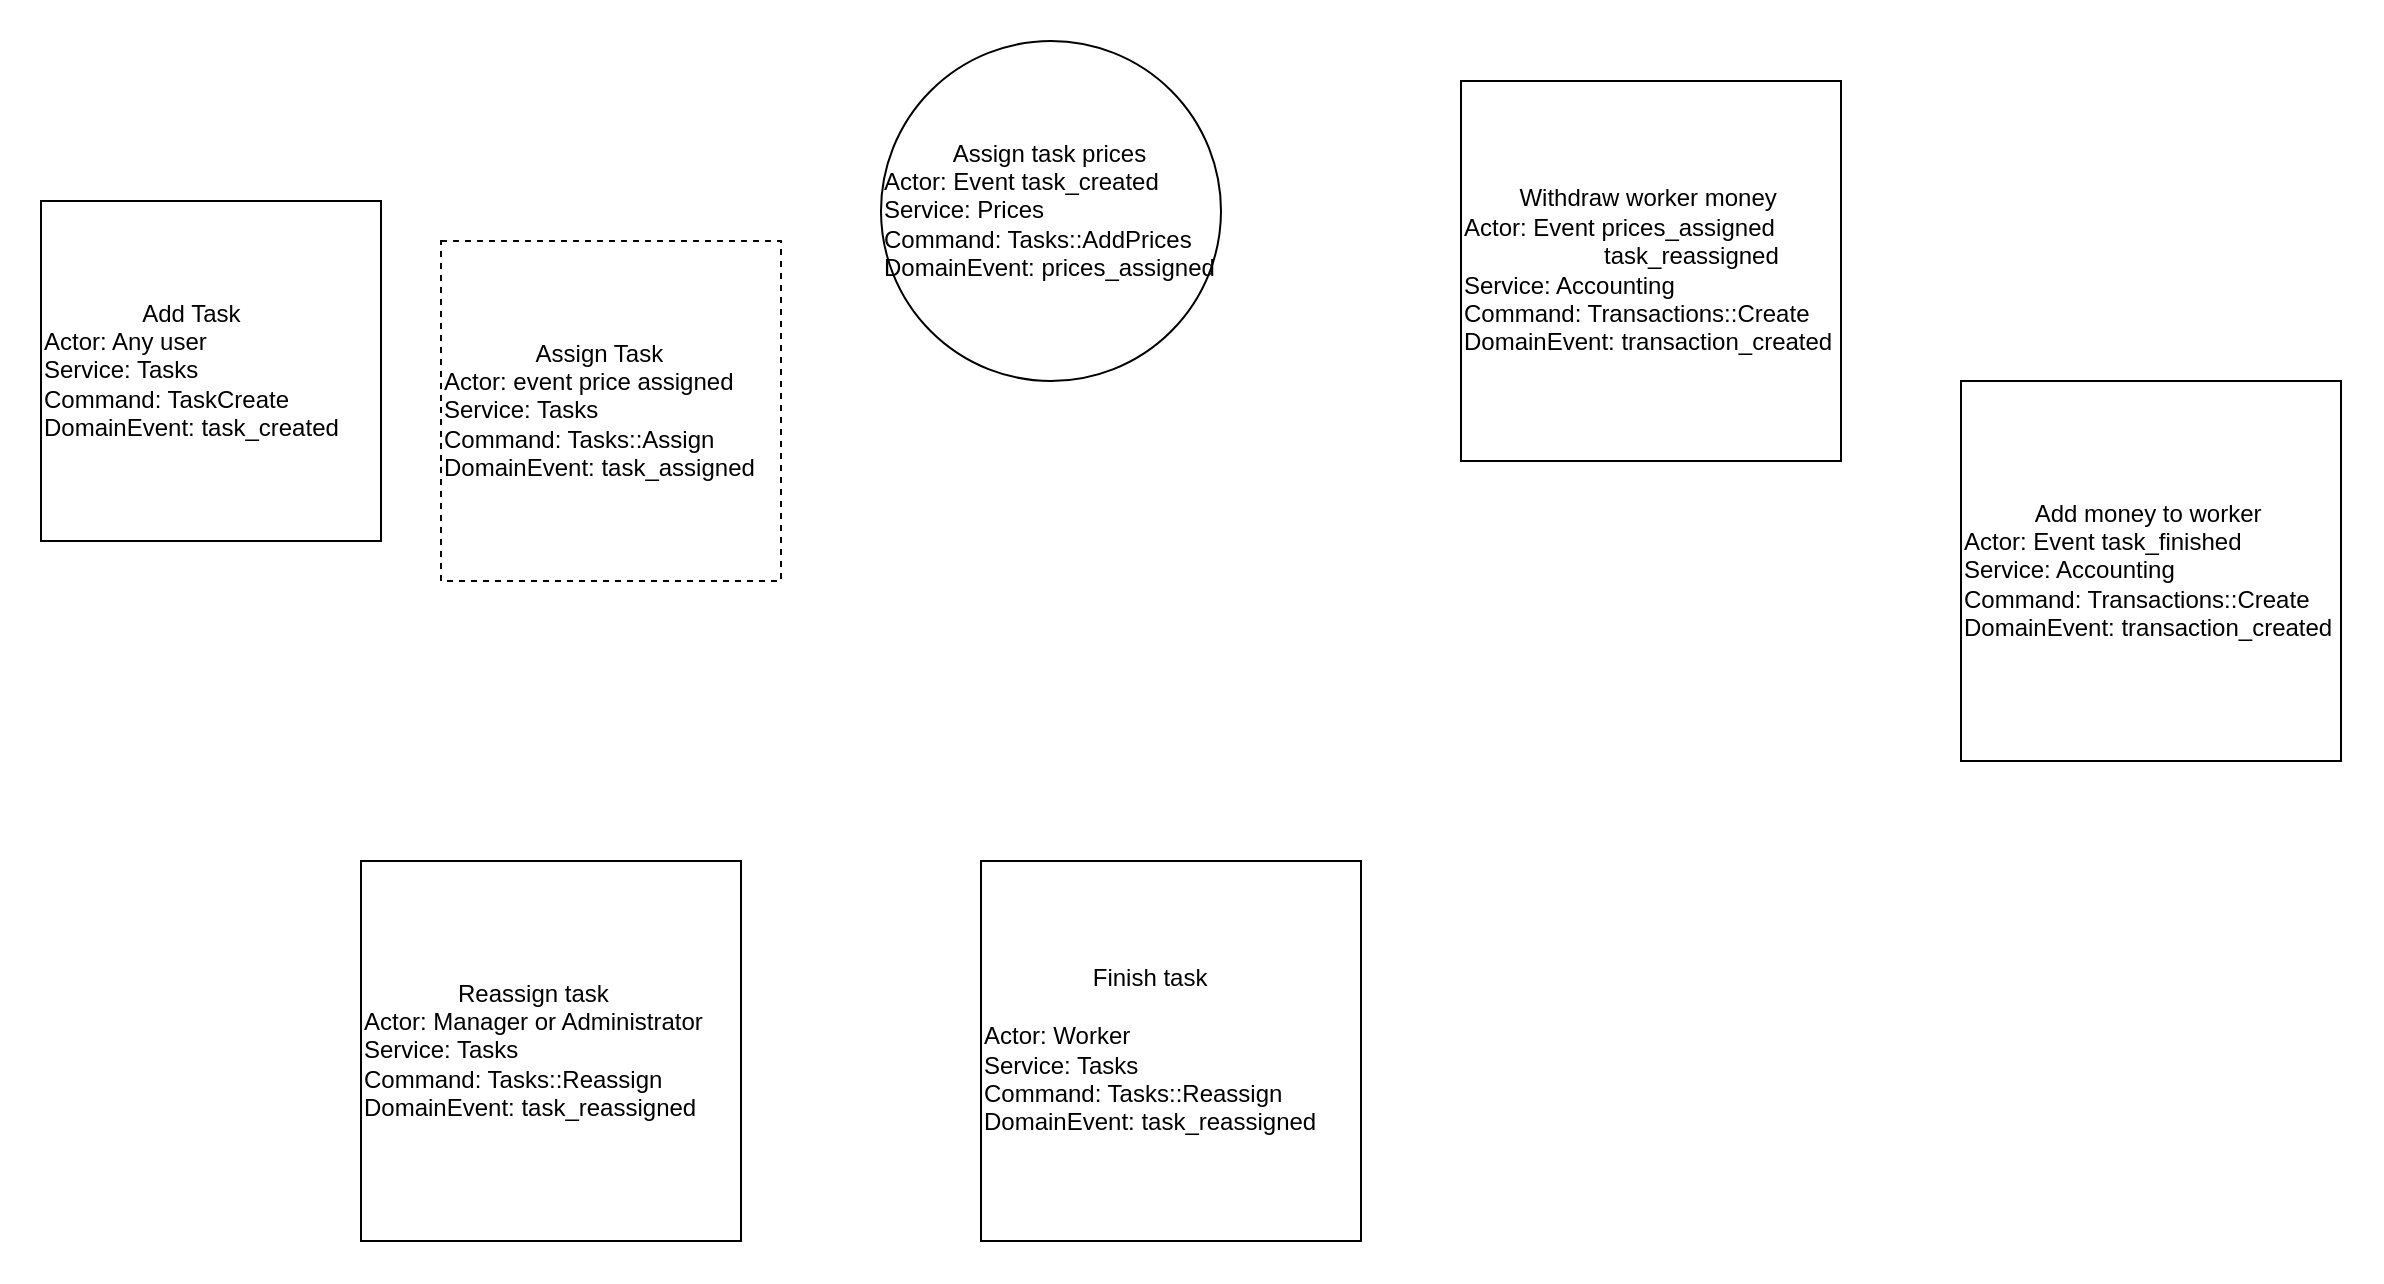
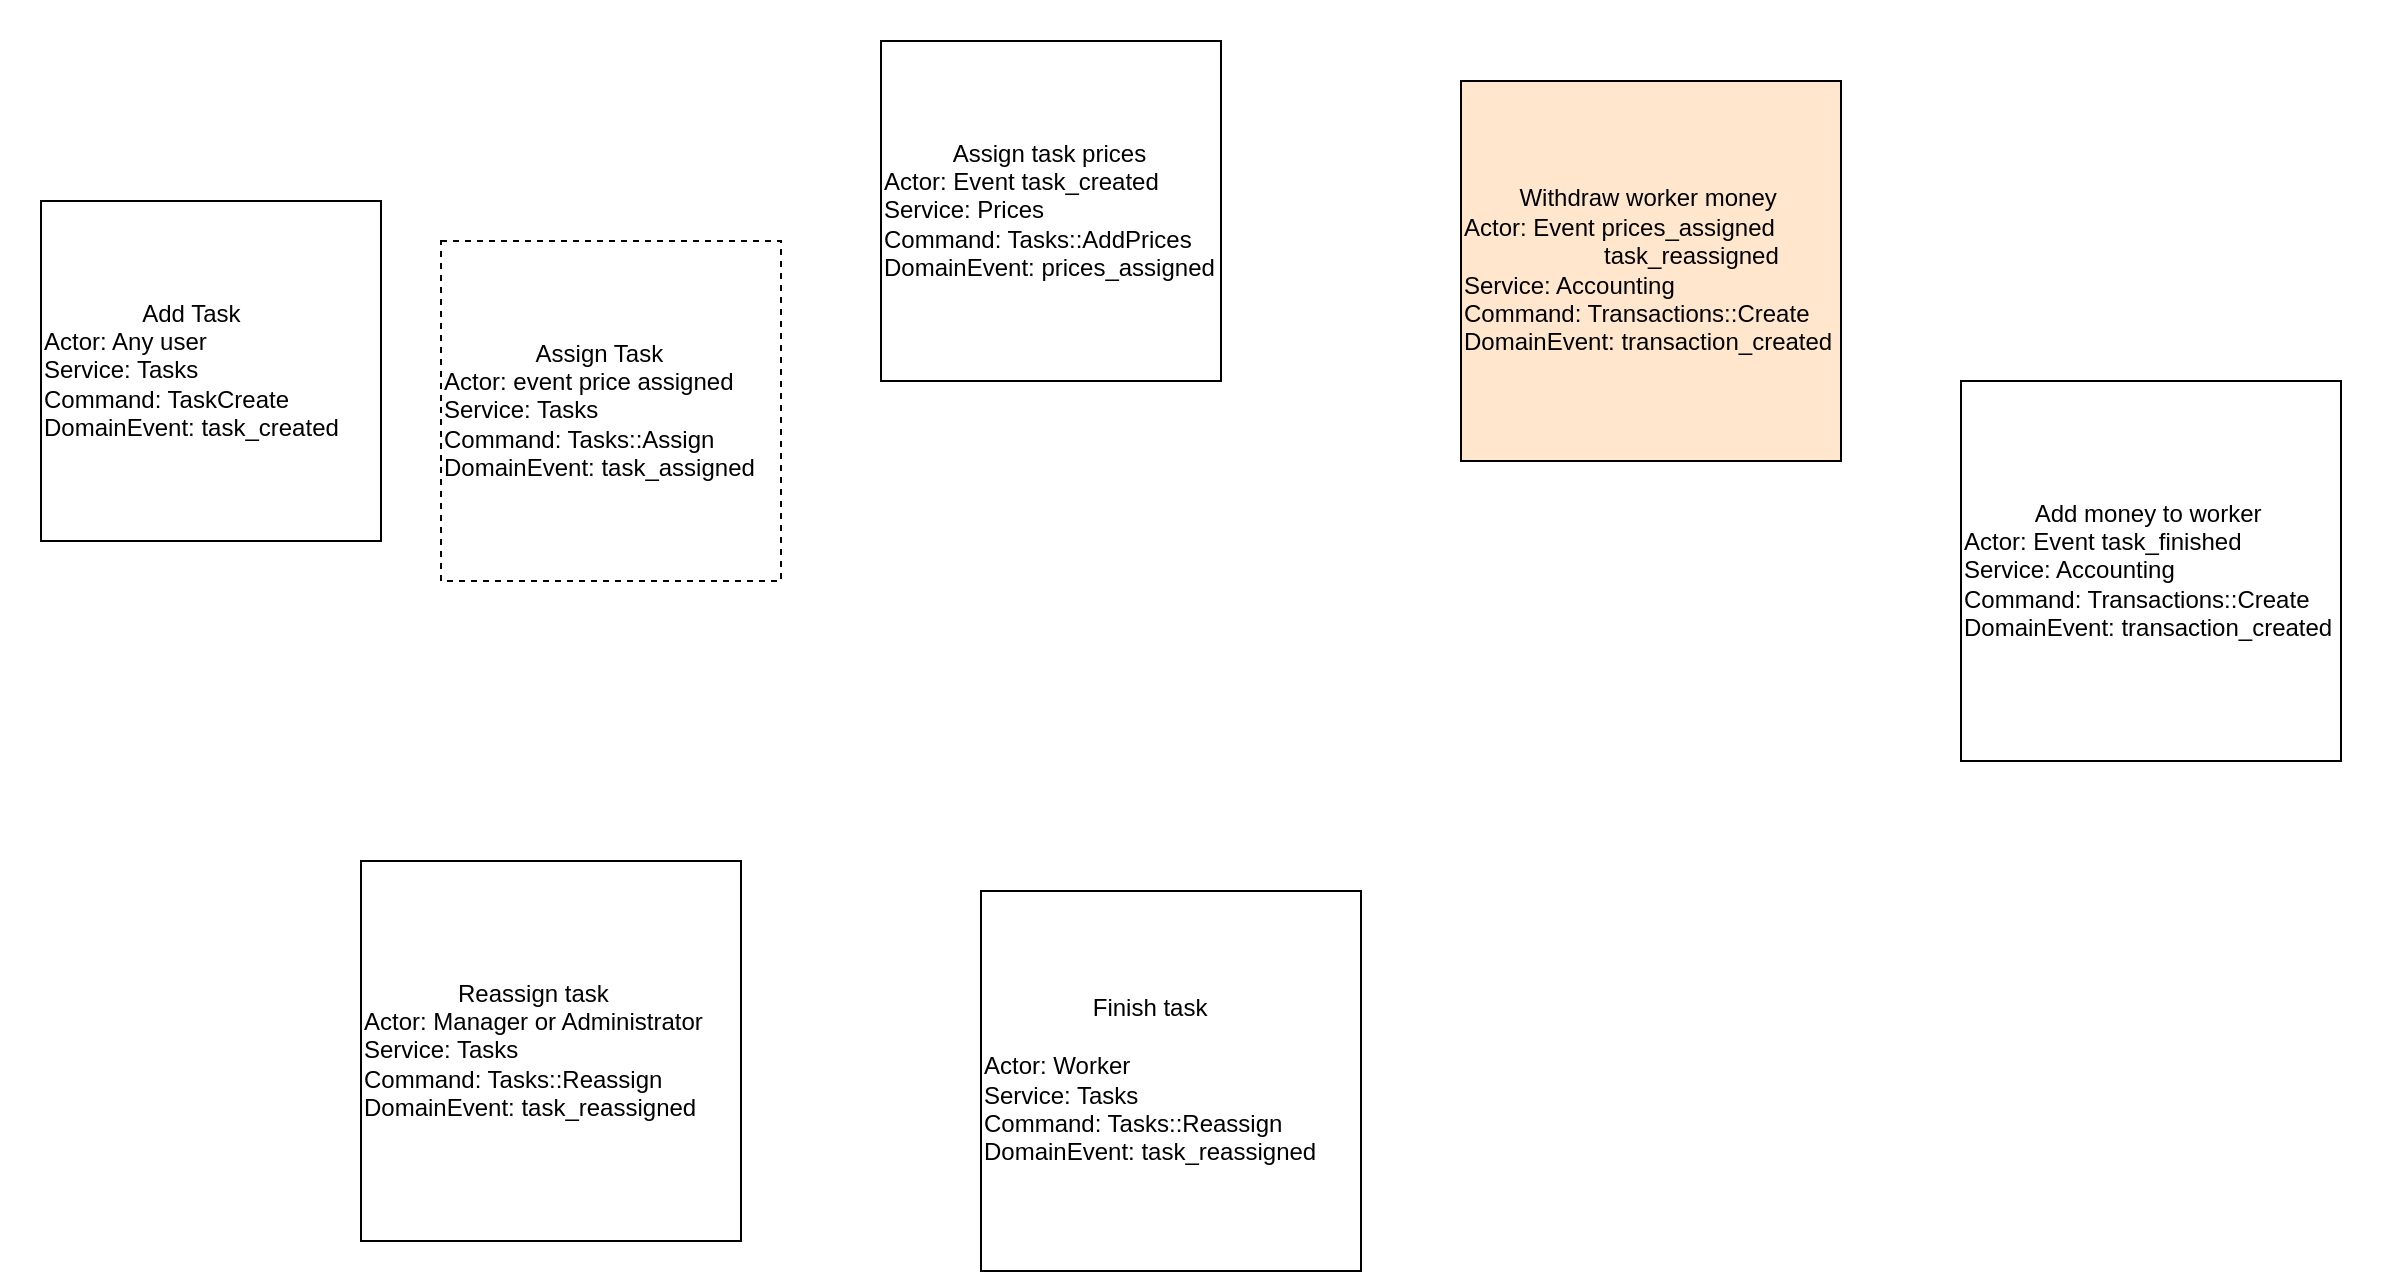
- <mxCell id="3" value="&lt;div style=&quot;text-align: center;&quot;&gt;&lt;span style=&quot;background-color: initial;&quot;&gt;Assign task prices&lt;/span&gt;&lt;/div&gt;Actor: Event task_created&lt;br&gt;Service: Prices&lt;br&gt;Command: Tasks::AddPrices&lt;br&gt;DomainEvent: prices_assigned" style="ellipse;whiteSpace=wrap;html=1;aspect=fixed;align=left;" vertex="1" parent="1"><mxGeometry x="440" y="20" width="170" height="170" as="geometry" /></mxCell>
+ <mxCell id="3" value="&lt;div style=&quot;text-align: center;&quot;&gt;&lt;span style=&quot;background-color: initial;&quot;&gt;Assign task prices&lt;/span&gt;&lt;/div&gt;Actor: Event task_created&lt;br&gt;Service: Prices&lt;br&gt;Command: Tasks::AddPrices&lt;br&gt;DomainEvent: prices_assigned" style="whiteSpace=wrap;html=1;aspect=fixed;align=left;" vertex="1" parent="1"><mxGeometry x="440" y="20" width="170" height="170" as="geometry" /></mxCell>
- <mxCell id="4" value="&lt;div style=&quot;text-align: center;&quot;&gt;Withdraw worker money&lt;/div&gt;Actor: Event prices_assigned&lt;br&gt;&amp;nbsp; &amp;nbsp; &amp;nbsp; &amp;nbsp; &amp;nbsp; &amp;nbsp; &amp;nbsp; &amp;nbsp; &amp;nbsp; &amp;nbsp; &amp;nbsp;task_reassigned&lt;br&gt;Service: Accounting&lt;br&gt;Command: Transactions::Create&lt;br&gt;DomainEvent: transaction_created" style="whiteSpace=wrap;html=1;aspect=fixed;align=left;" vertex="1" parent="1"><mxGeometry x="730" y="40" width="190" height="190" as="geometry" /></mxCell>
+ <mxCell id="4" value="&lt;div style=&quot;text-align: center;&quot;&gt;Withdraw worker money&lt;/div&gt;Actor: Event prices_assigned&lt;br&gt;&amp;nbsp; &amp;nbsp; &amp;nbsp; &amp;nbsp; &amp;nbsp; &amp;nbsp; &amp;nbsp; &amp;nbsp; &amp;nbsp; &amp;nbsp; &amp;nbsp;task_reassigned&lt;br&gt;Service: Accounting&lt;br&gt;Command: Transactions::Create&lt;br&gt;DomainEvent: transaction_created" style="whiteSpace=wrap;html=1;aspect=fixed;align=left;fillColor=#ffe6cc;" vertex="1" parent="1"><mxGeometry x="730" y="40" width="190" height="190" as="geometry" /></mxCell>
- <mxCell id="7" value="&lt;div style=&quot;text-align: center;&quot;&gt;&lt;/div&gt;&lt;div style=&quot;&quot;&gt;&lt;div style=&quot;text-align: center;&quot;&gt;&lt;span style=&quot;background-color: initial;&quot;&gt;Finish task&lt;/span&gt;&lt;/div&gt;&lt;span style=&quot;background-color: initial;&quot;&gt;&lt;div style=&quot;text-align: center;&quot;&gt;&lt;span style=&quot;background-color: initial;&quot;&gt;&lt;br&gt;&lt;/span&gt;&lt;/div&gt;&lt;div style=&quot;&quot;&gt;&lt;span style=&quot;background-color: initial;&quot;&gt;Actor: Worker&lt;/span&gt;&lt;/div&gt;&lt;/span&gt;&lt;/div&gt;Service: Tasks&lt;br&gt;Command: Tasks::Reassign&lt;br&gt;DomainEvent: task_reassigned" style="whiteSpace=wrap;html=1;aspect=fixed;align=left;" vertex="1" parent="1"><mxGeometry x="490" y="430" width="190" height="190" as="geometry" /></mxCell>
+ <mxCell id="7" value="&lt;div style=&quot;text-align: center;&quot;&gt;&lt;/div&gt;&lt;div style=&quot;&quot;&gt;&lt;div style=&quot;text-align: center;&quot;&gt;&lt;span style=&quot;background-color: initial;&quot;&gt;Finish task&lt;/span&gt;&lt;/div&gt;&lt;span style=&quot;background-color: initial;&quot;&gt;&lt;div style=&quot;text-align: center;&quot;&gt;&lt;span style=&quot;background-color: initial;&quot;&gt;&lt;br&gt;&lt;/span&gt;&lt;/div&gt;&lt;div style=&quot;&quot;&gt;&lt;span style=&quot;background-color: initial;&quot;&gt;Actor: Worker&lt;/span&gt;&lt;/div&gt;&lt;/span&gt;&lt;/div&gt;Service: Tasks&lt;br&gt;Command: Tasks::Reassign&lt;br&gt;DomainEvent: task_reassigned" style="whiteSpace=wrap;html=1;aspect=fixed;align=left;" vertex="1" parent="1"><mxGeometry x="490" y="445" width="190" height="190" as="geometry" /></mxCell>
